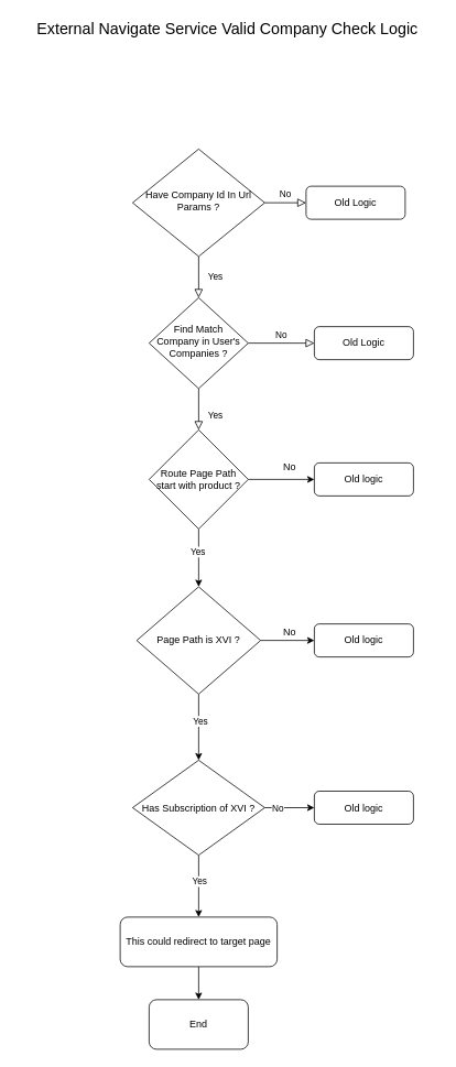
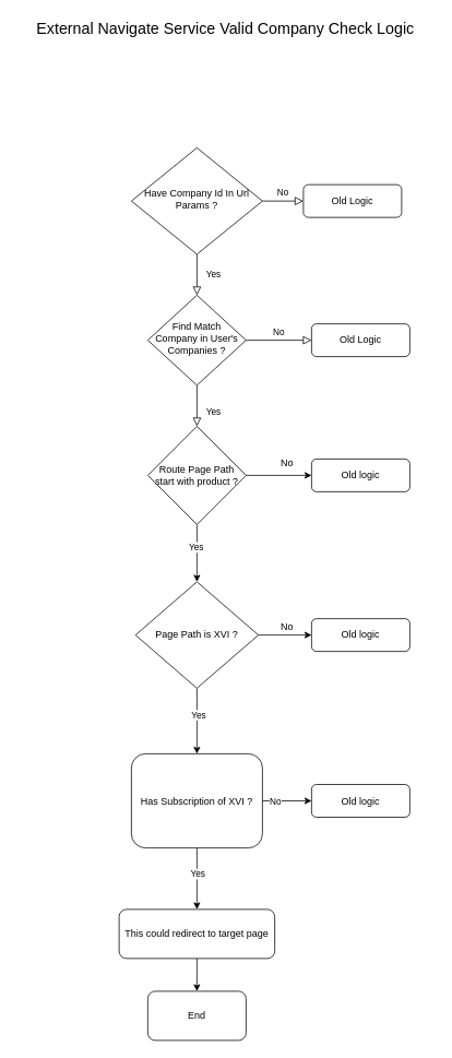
- <mxCell id="29" value="Has Subscription of XVI ?" style="rhombus;whiteSpace=wrap;html=1;" parent="1" vertex="1"><mxGeometry x="160" y="920" width="160" height="115" as="geometry" /></mxCell>
+ <mxCell id="29" value="Has Subscription of XVI ?" style="whiteSpace=wrap;html=1;rounded=1;" parent="1" vertex="1"><mxGeometry x="160" y="920" width="160" height="115" as="geometry" /></mxCell>
